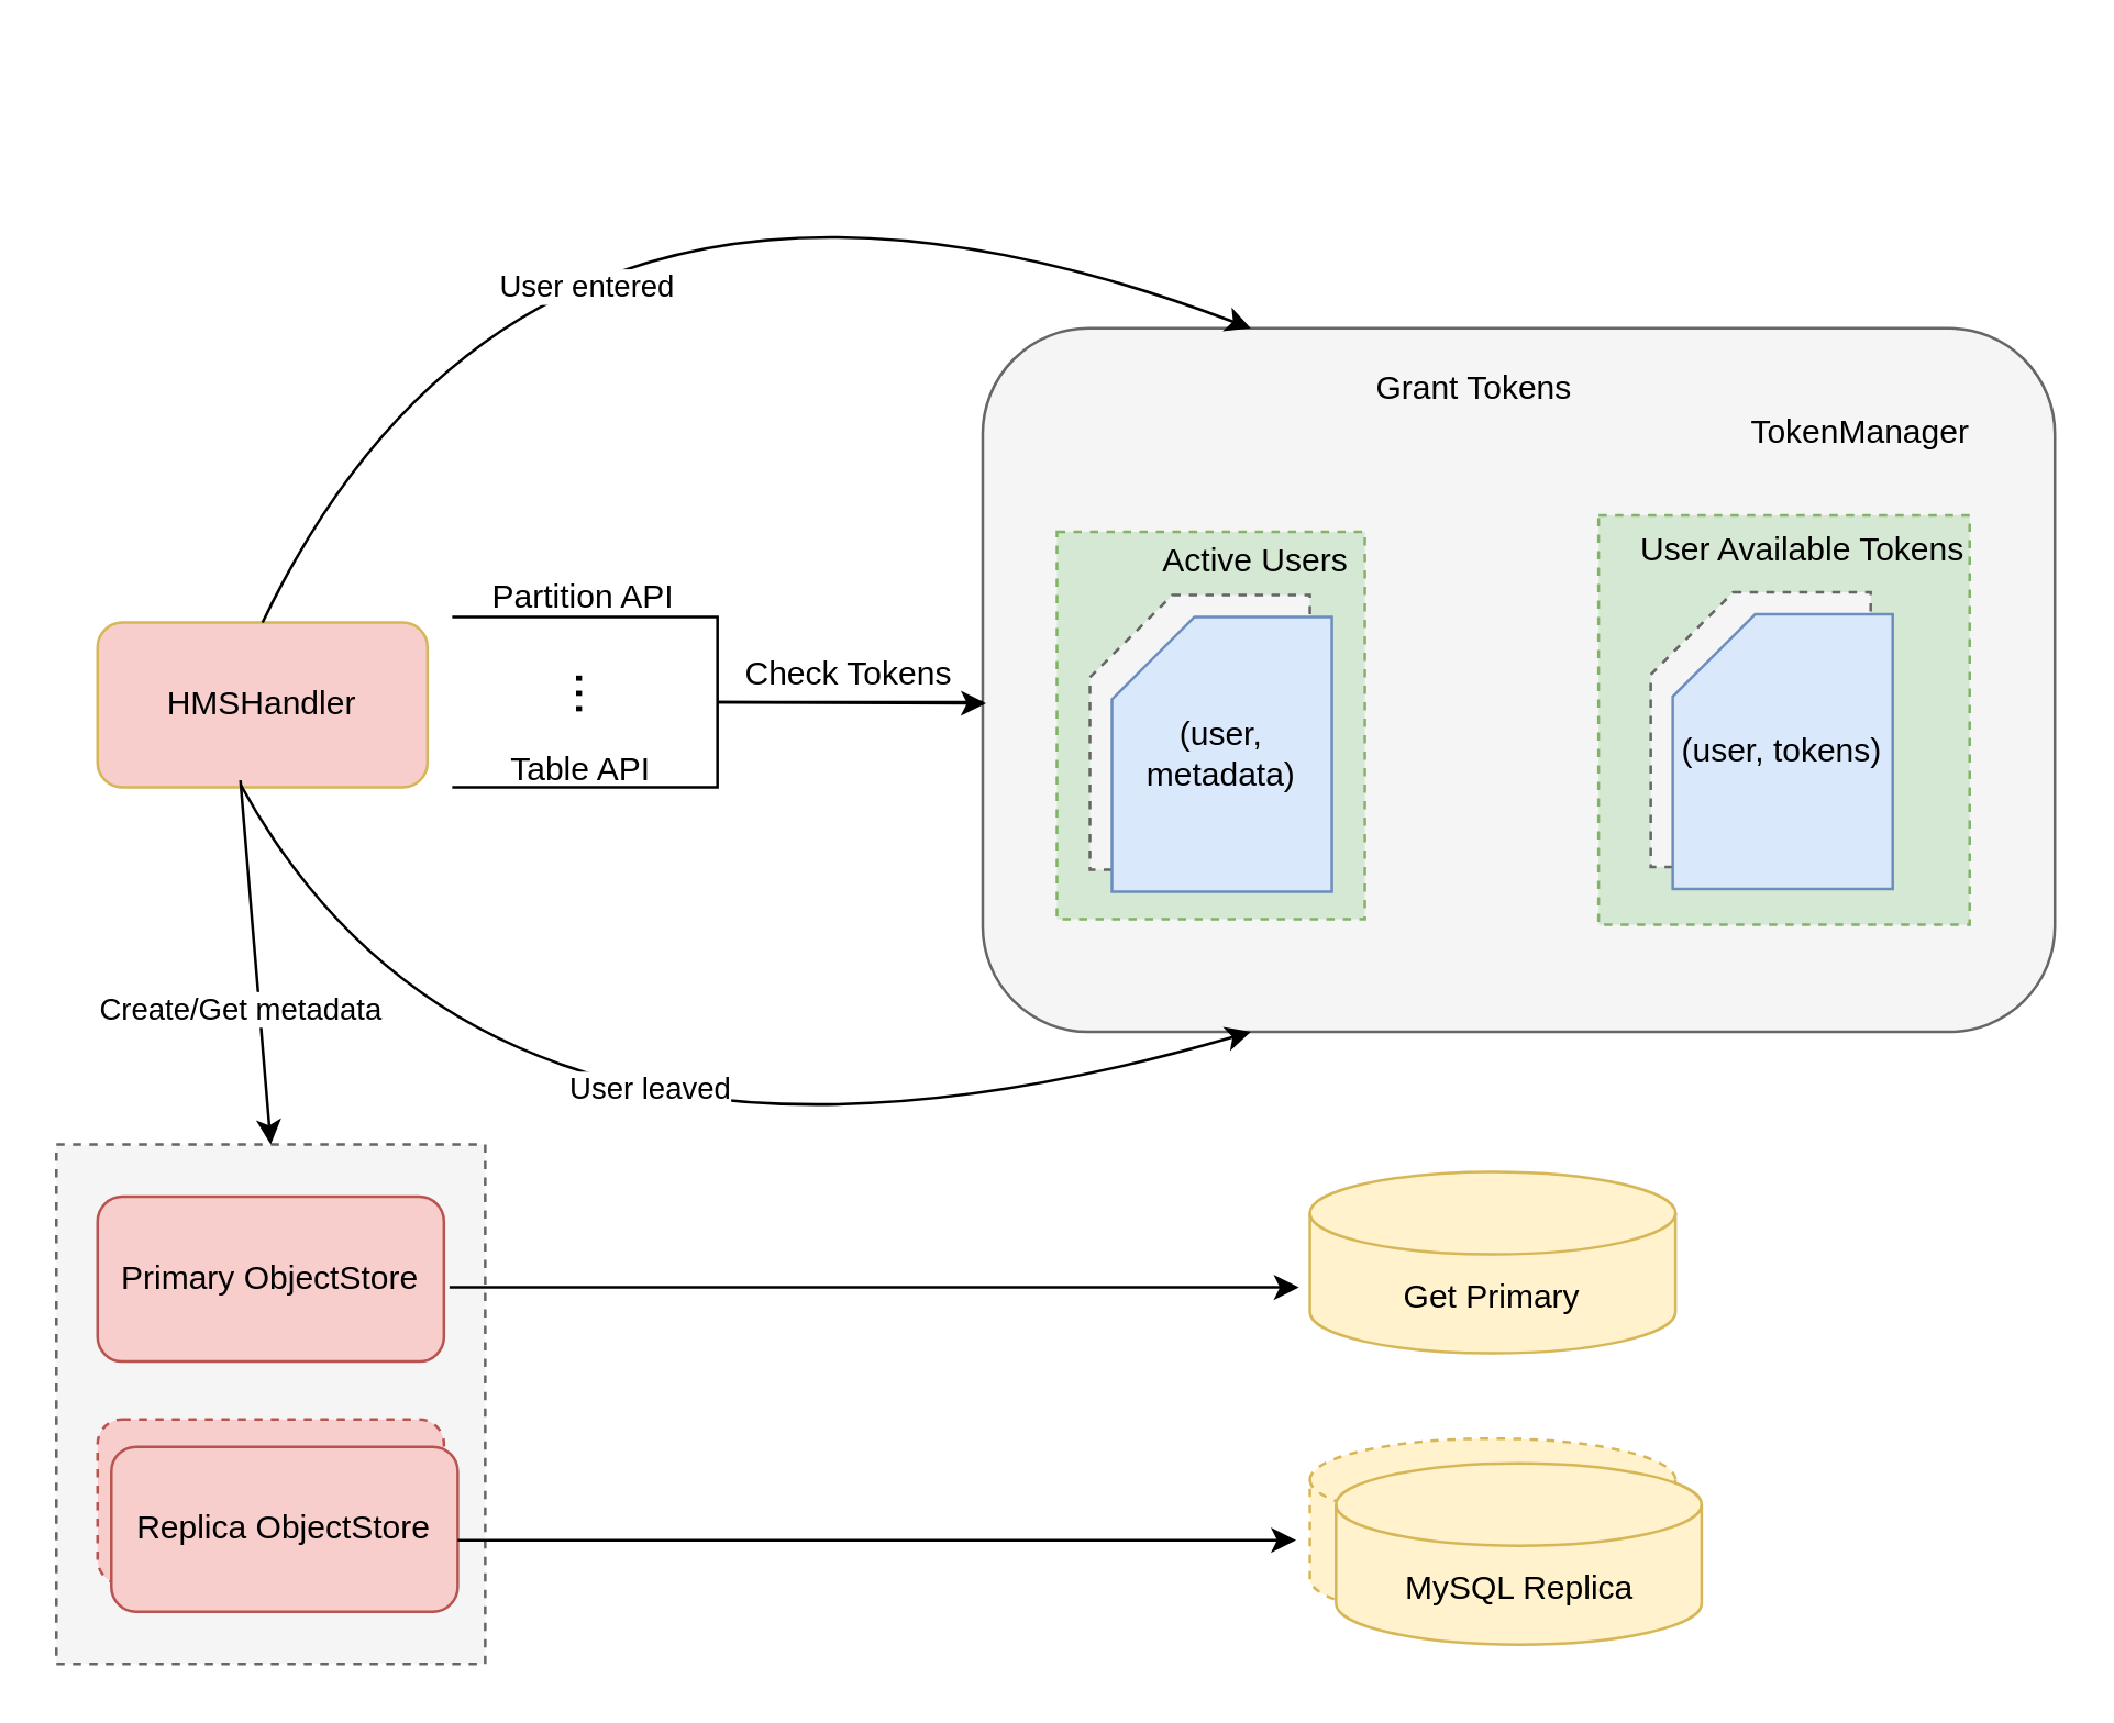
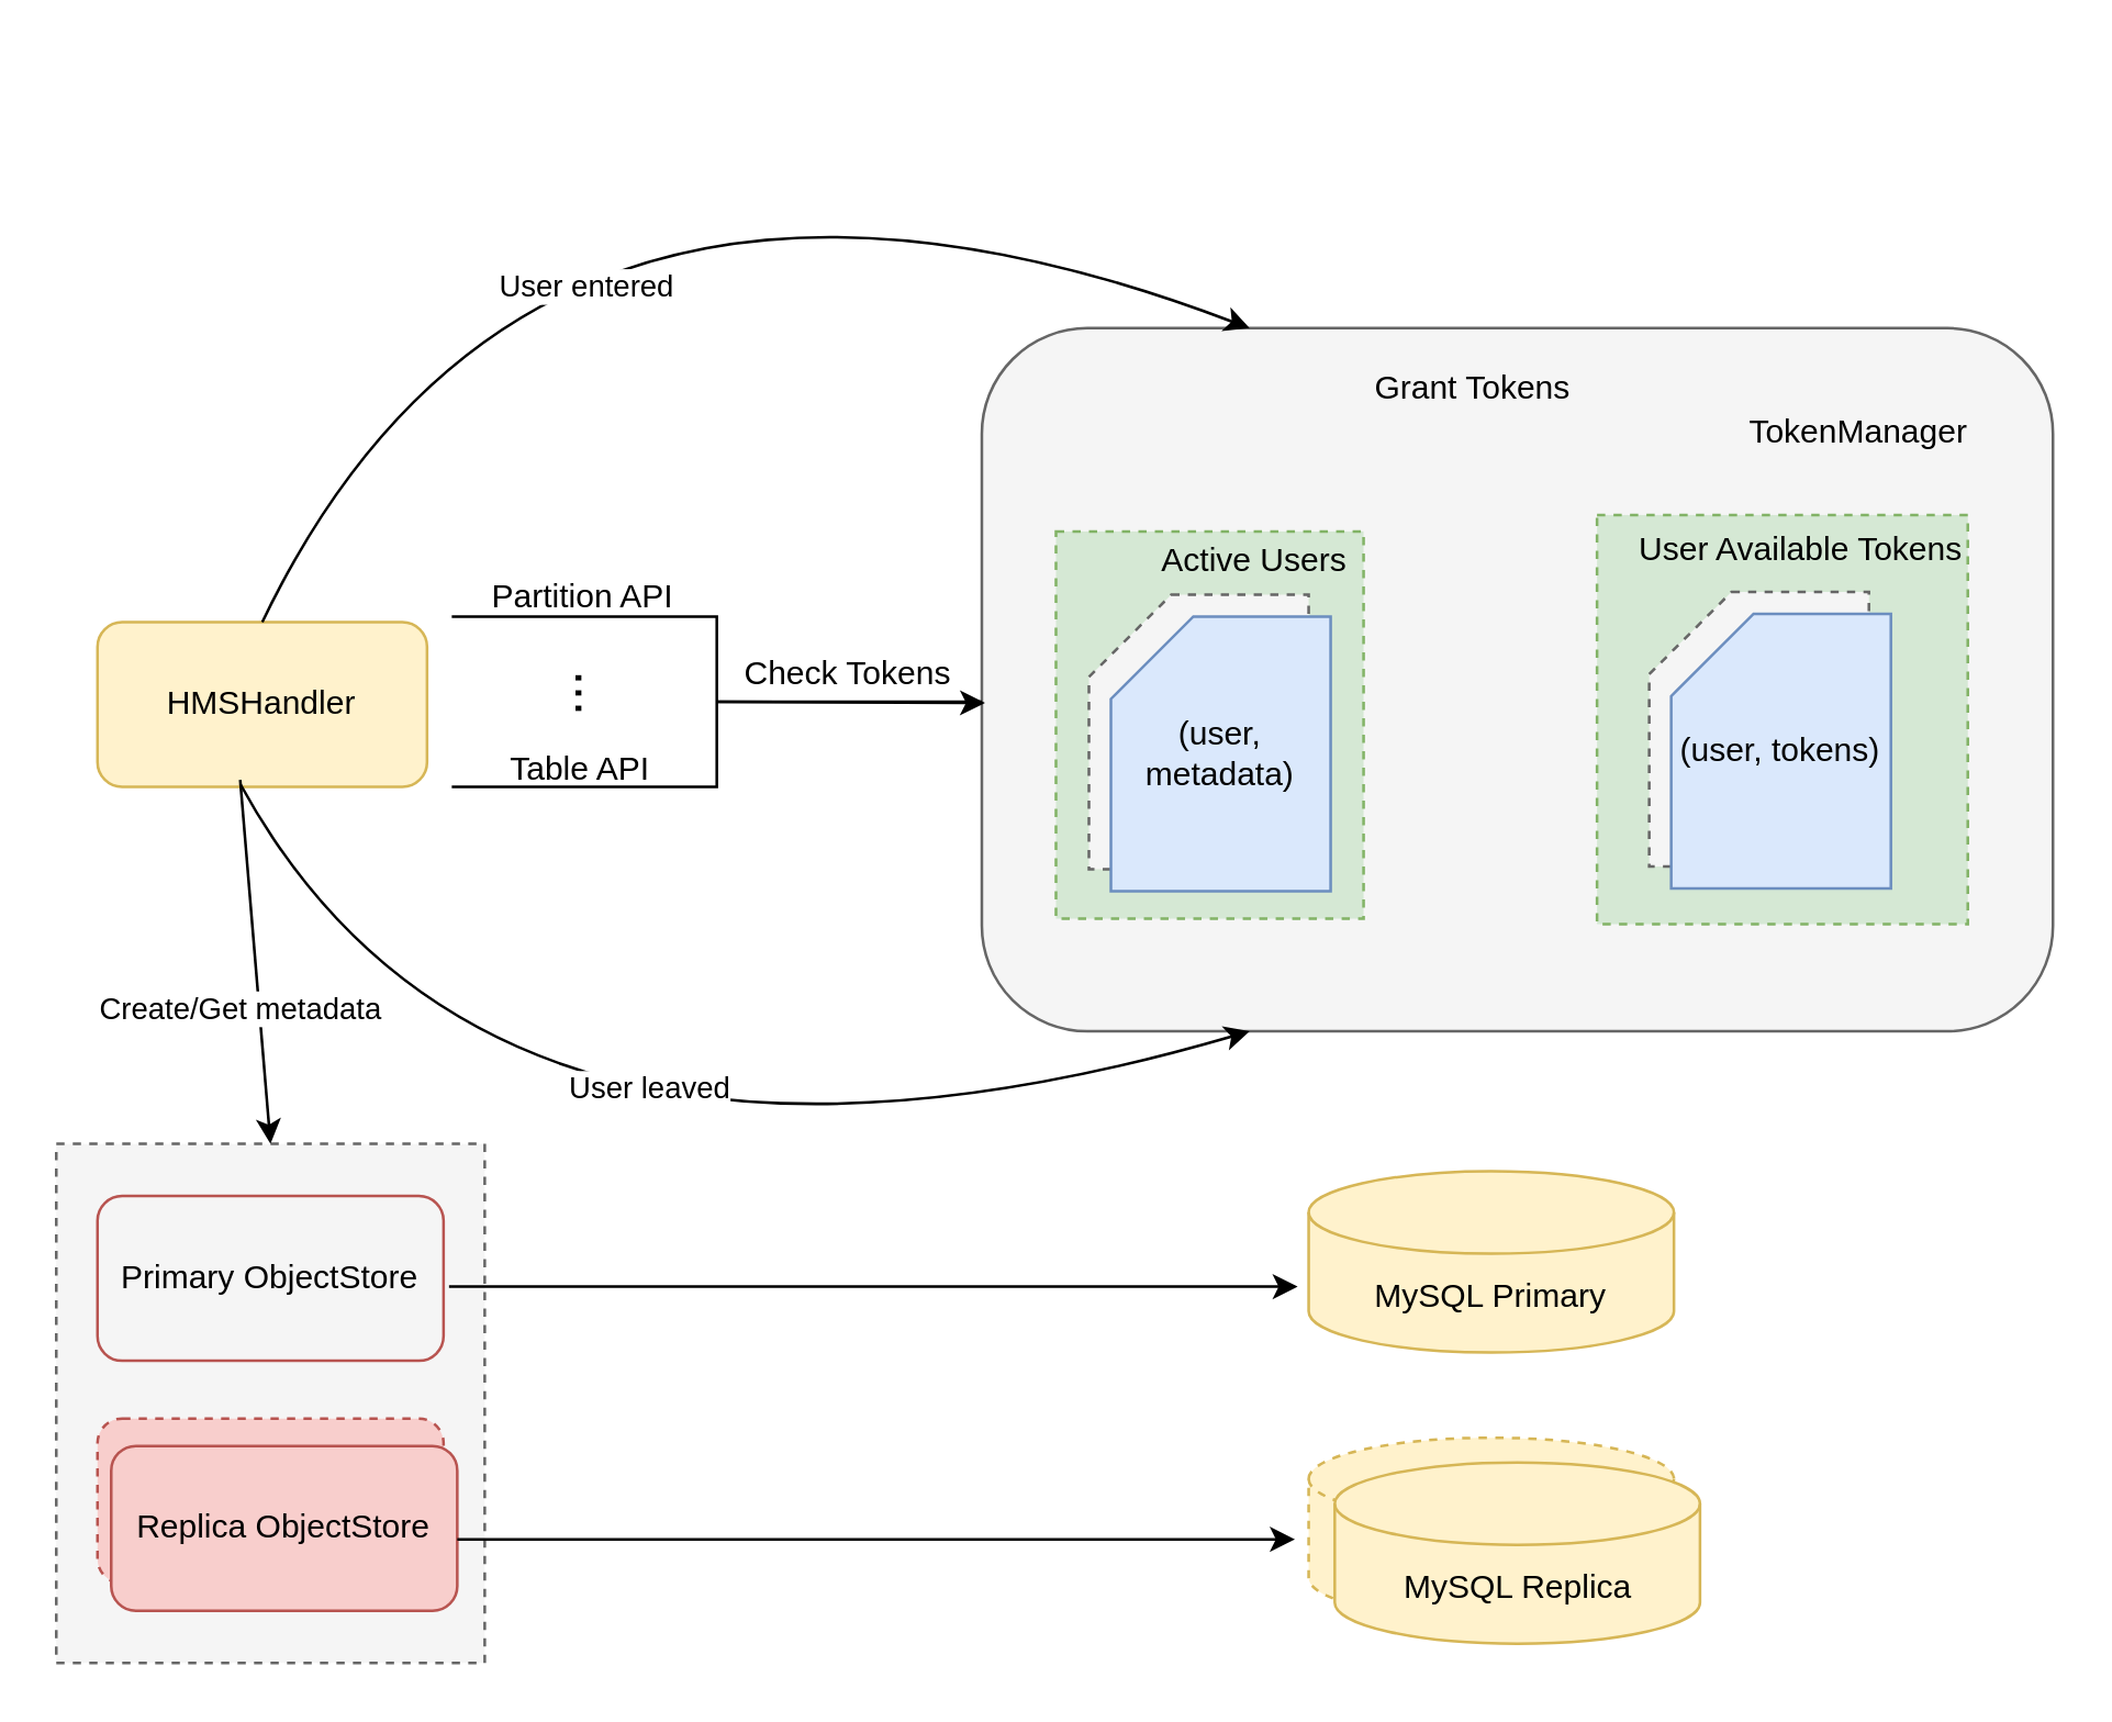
- <mxCell id="3" value="HMSHandler" style="rounded=1;whiteSpace=wrap;html=1;fillColor=#f8cecc;strokeColor=#d6b656;" vertex="1" parent="1"><mxGeometry x="35" y="226" width="120" height="60" as="geometry" /></mxCell>
+ <mxCell id="3" value="HMSHandler" style="rounded=1;whiteSpace=wrap;html=1;fillColor=#fff2cc;strokeColor=#d6b656;" vertex="1" parent="1"><mxGeometry x="35" y="226" width="120" height="60" as="geometry" /></mxCell>
- <mxCell id="29" value="Primary ObjectStore" style="rounded=1;whiteSpace=wrap;html=1;fillColor=#f8cecc;strokeColor=#b85450;" vertex="1" parent="1"><mxGeometry x="35" y="435" width="126" height="60" as="geometry" /></mxCell>
+ <mxCell id="29" value="Primary ObjectStore" style="rounded=1;whiteSpace=wrap;html=1;fillColor=#f5f5f5;strokeColor=#b85450;" vertex="1" parent="1"><mxGeometry x="35" y="435" width="126" height="60" as="geometry" /></mxCell>
- <mxCell id="32" value="Get Primary" style="shape=cylinder3;whiteSpace=wrap;html=1;boundedLbl=1;backgroundOutline=1;size=15;fillColor=#fff2cc;strokeColor=#d6b656;" vertex="1" parent="1"><mxGeometry x="476" y="426" width="133" height="66" as="geometry" /></mxCell>
+ <mxCell id="32" value="MySQL Primary" style="shape=cylinder3;whiteSpace=wrap;html=1;boundedLbl=1;backgroundOutline=1;size=15;fillColor=#fff2cc;strokeColor=#d6b656;" vertex="1" parent="1"><mxGeometry x="476" y="426" width="133" height="66" as="geometry" /></mxCell>
